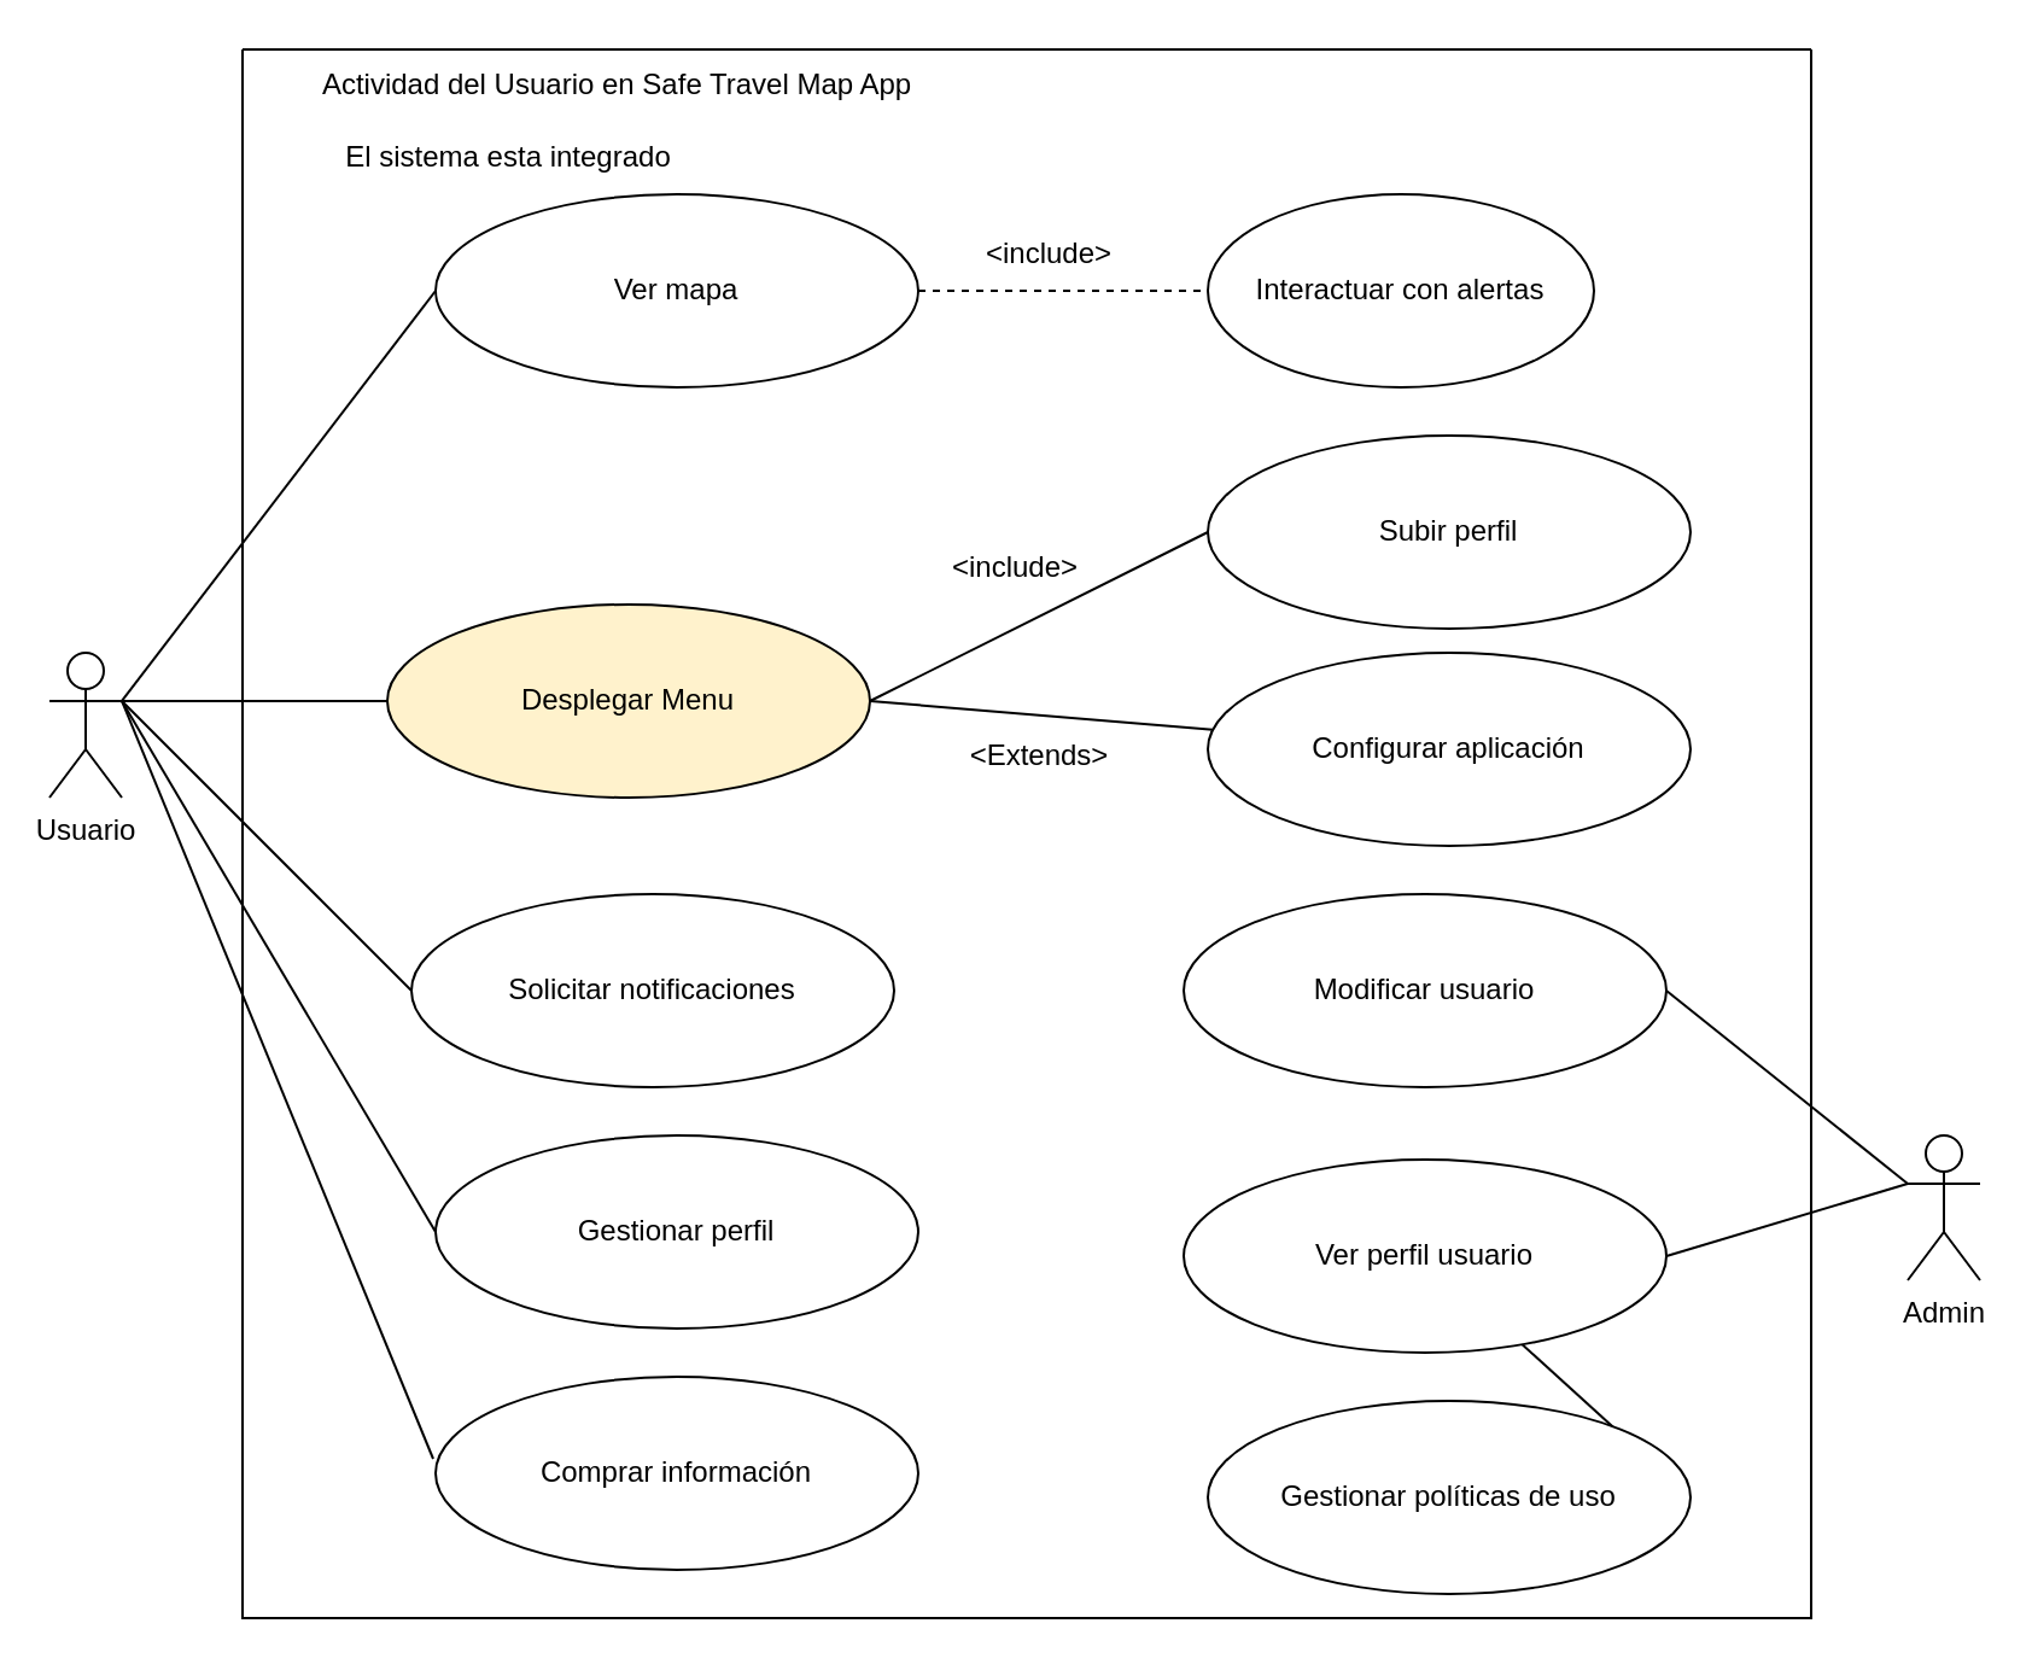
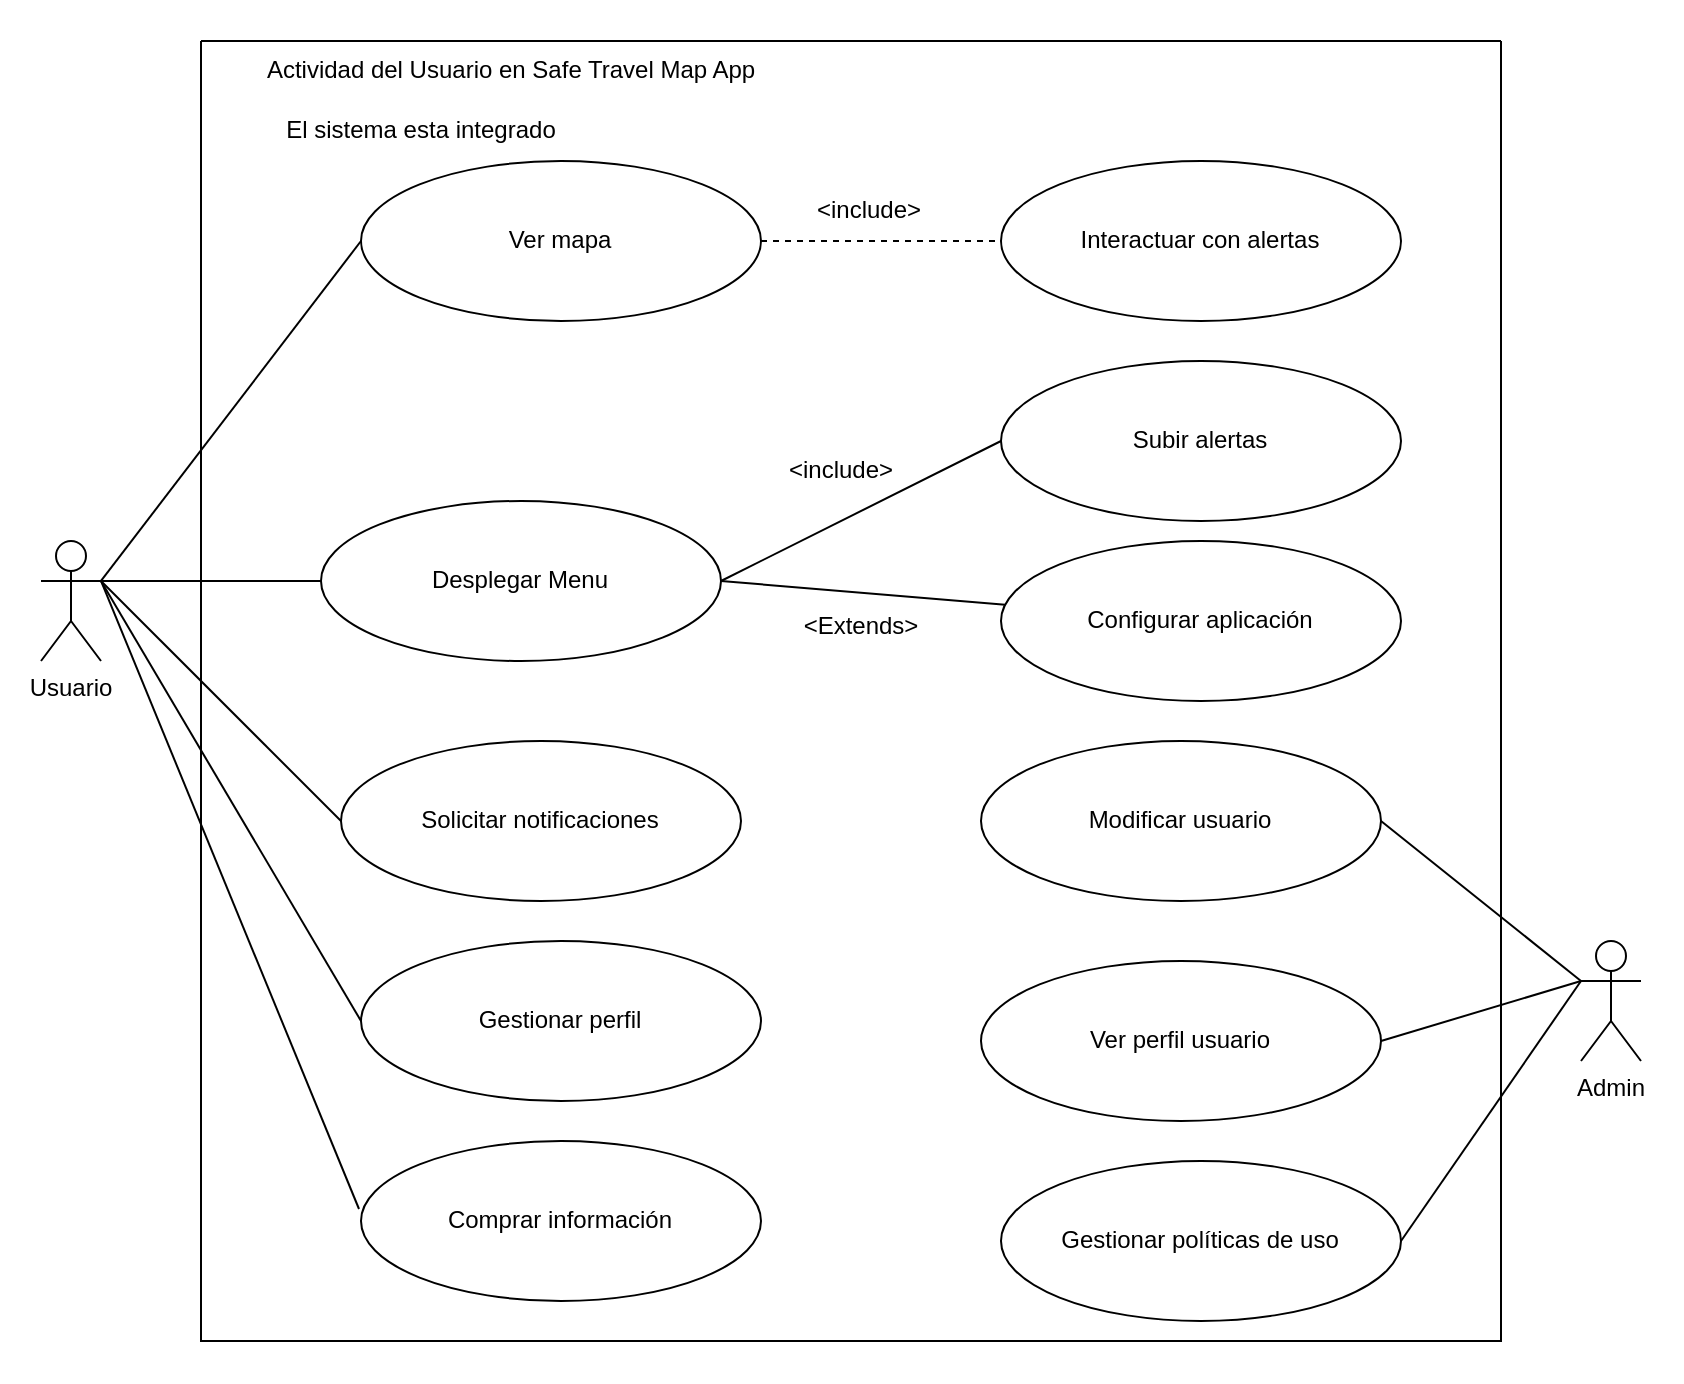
- <mxCell id="5" value="Interactuar con alertas" style="ellipse;whiteSpace=wrap;html=1;" vertex="1" parent="1"><mxGeometry x="500" y="80" width="160" height="80" as="geometry" /></mxCell>
+ <mxCell id="5" value="Interactuar con alertas" style="ellipse;whiteSpace=wrap;html=1;" vertex="1" parent="1"><mxGeometry x="500" y="80" width="200" height="80" as="geometry" /></mxCell>
- <mxCell id="15" value="Subir perfil" style="ellipse;whiteSpace=wrap;html=1;" vertex="1" parent="1"><mxGeometry x="500" y="180" width="200" height="80" as="geometry" /></mxCell>
+ <mxCell id="15" value="Subir alertas" style="ellipse;whiteSpace=wrap;html=1;" vertex="1" parent="1"><mxGeometry x="500" y="180" width="200" height="80" as="geometry" /></mxCell>
- <mxCell id="4" value="Desplegar Menu" style="ellipse;whiteSpace=wrap;html=1;fillColor=#fff2cc;" vertex="1" parent="1"><mxGeometry x="160" y="250" width="200" height="80" as="geometry" /></mxCell>
+ <mxCell id="4" value="Desplegar Menu" style="ellipse;whiteSpace=wrap;html=1;" vertex="1" parent="1"><mxGeometry x="160" y="250" width="200" height="80" as="geometry" /></mxCell>
- <mxCell id="13" value="" style="endArrow=none;html=1;rounded=0;exitX=1;exitY=0.5;exitDx=0;exitDy=0;" edge="1" parent="1" source="27" target="28"><mxGeometry width="50" height="50" relative="1" as="geometry"><mxPoint x="410" y="470" as="sourcePoint" /><mxPoint x="460" y="420" as="targetPoint" /></mxGeometry></mxCell>
+ <mxCell id="13" value="" style="endArrow=none;html=1;rounded=0;entryX=0;entryY=0.333;entryDx=0;entryDy=0;entryPerimeter=0;exitX=1;exitY=0.5;exitDx=0;exitDy=0;" edge="1" parent="1" source="27" target="2"><mxGeometry width="50" height="50" relative="1" as="geometry"><mxPoint x="410" y="470" as="sourcePoint" /><mxPoint x="460" y="420" as="targetPoint" /></mxGeometry></mxCell>
